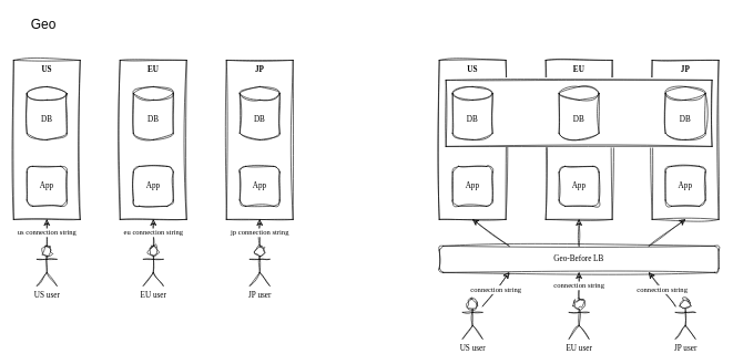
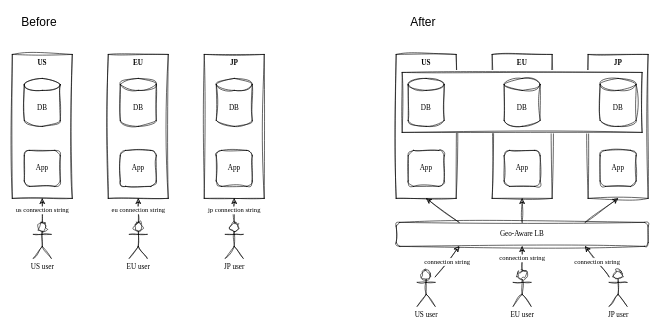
- <mxCell id="17" value="Geo" style="text;html=1;strokeColor=none;fillColor=none;align=center;verticalAlign=middle;whiteSpace=wrap;rounded=0;sketch=1;fontFamily=Helvetica;fontSize=20;" parent="1" vertex="1"><mxGeometry y="20" width="90" height="30" as="geometry" x="20" /></mxCell>
+ <mxCell id="17" value="Before" style="text;html=1;strokeColor=none;fillColor=none;align=center;verticalAlign=middle;whiteSpace=wrap;rounded=0;sketch=1;fontFamily=Helvetica;fontSize=20;" parent="1" vertex="1"><mxGeometry y="20" width="90" height="30" as="geometry" x="20" /></mxCell>
+ <mxCell id="30" value="After" style="text;html=1;strokeColor=none;fillColor=none;align=center;verticalAlign=middle;whiteSpace=wrap;rounded=0;sketch=1;fontFamily=Helvetica;fontSize=20;" parent="1" vertex="1"><mxGeometry x="660" y="20" width="90" height="30" as="geometry" /></mxCell>
- <mxCell id="34" value="Geo-Before LB" style="rounded=1;whiteSpace=wrap;html=1;shadow=0;fontFamily=Architects Daughter;fillColor=none;sketch=1;curveFitting=1;jiggle=2;fontSource=https%3A%2F%2Ffonts.googleapis.com%2Fcss%3Ffamily%3DArchitects%2BDaughter;" parent="1" vertex="1"><mxGeometry x="660" y="370" width="420" height="40" as="geometry" /></mxCell>
+ <mxCell id="34" value="Geo-Aware LB" style="rounded=1;whiteSpace=wrap;html=1;shadow=0;fontFamily=Architects Daughter;fillColor=none;sketch=1;curveFitting=1;jiggle=2;fontSource=https%3A%2F%2Ffonts.googleapis.com%2Fcss%3Ffamily%3DArchitects%2BDaughter;" parent="1" vertex="1"><mxGeometry x="660" y="370" width="420" height="40" as="geometry" /></mxCell>
